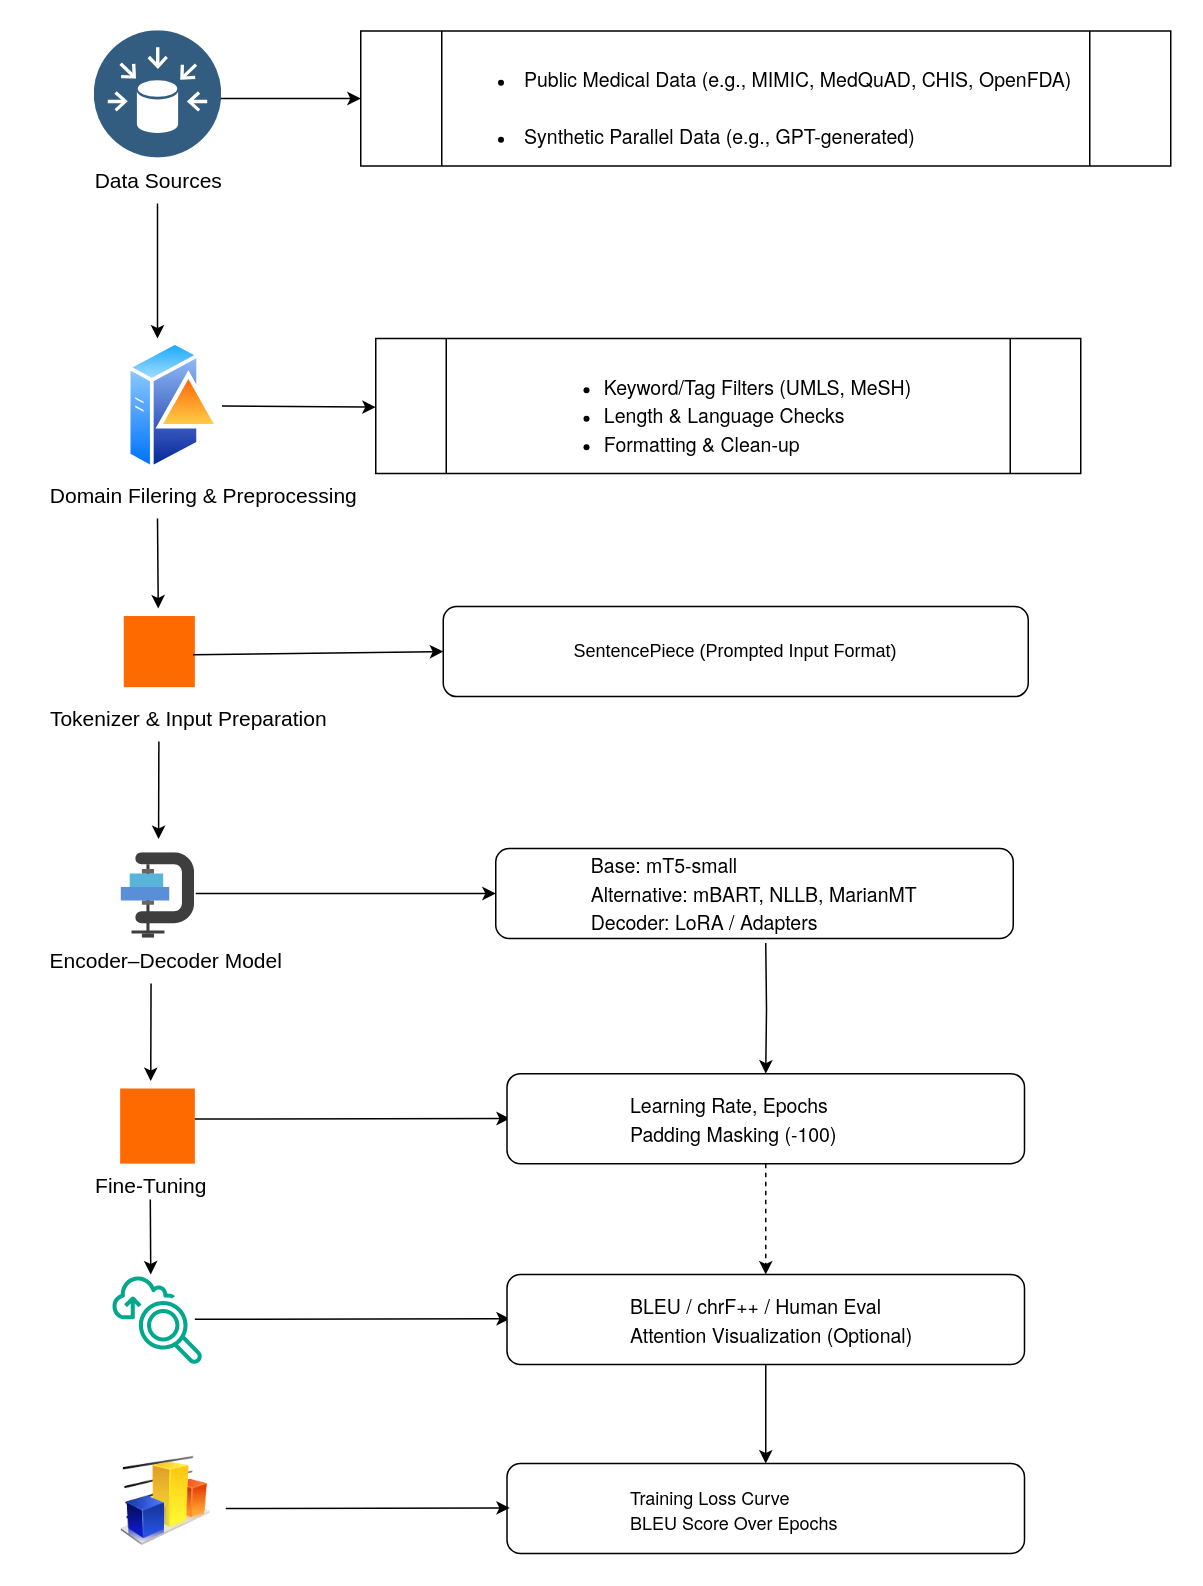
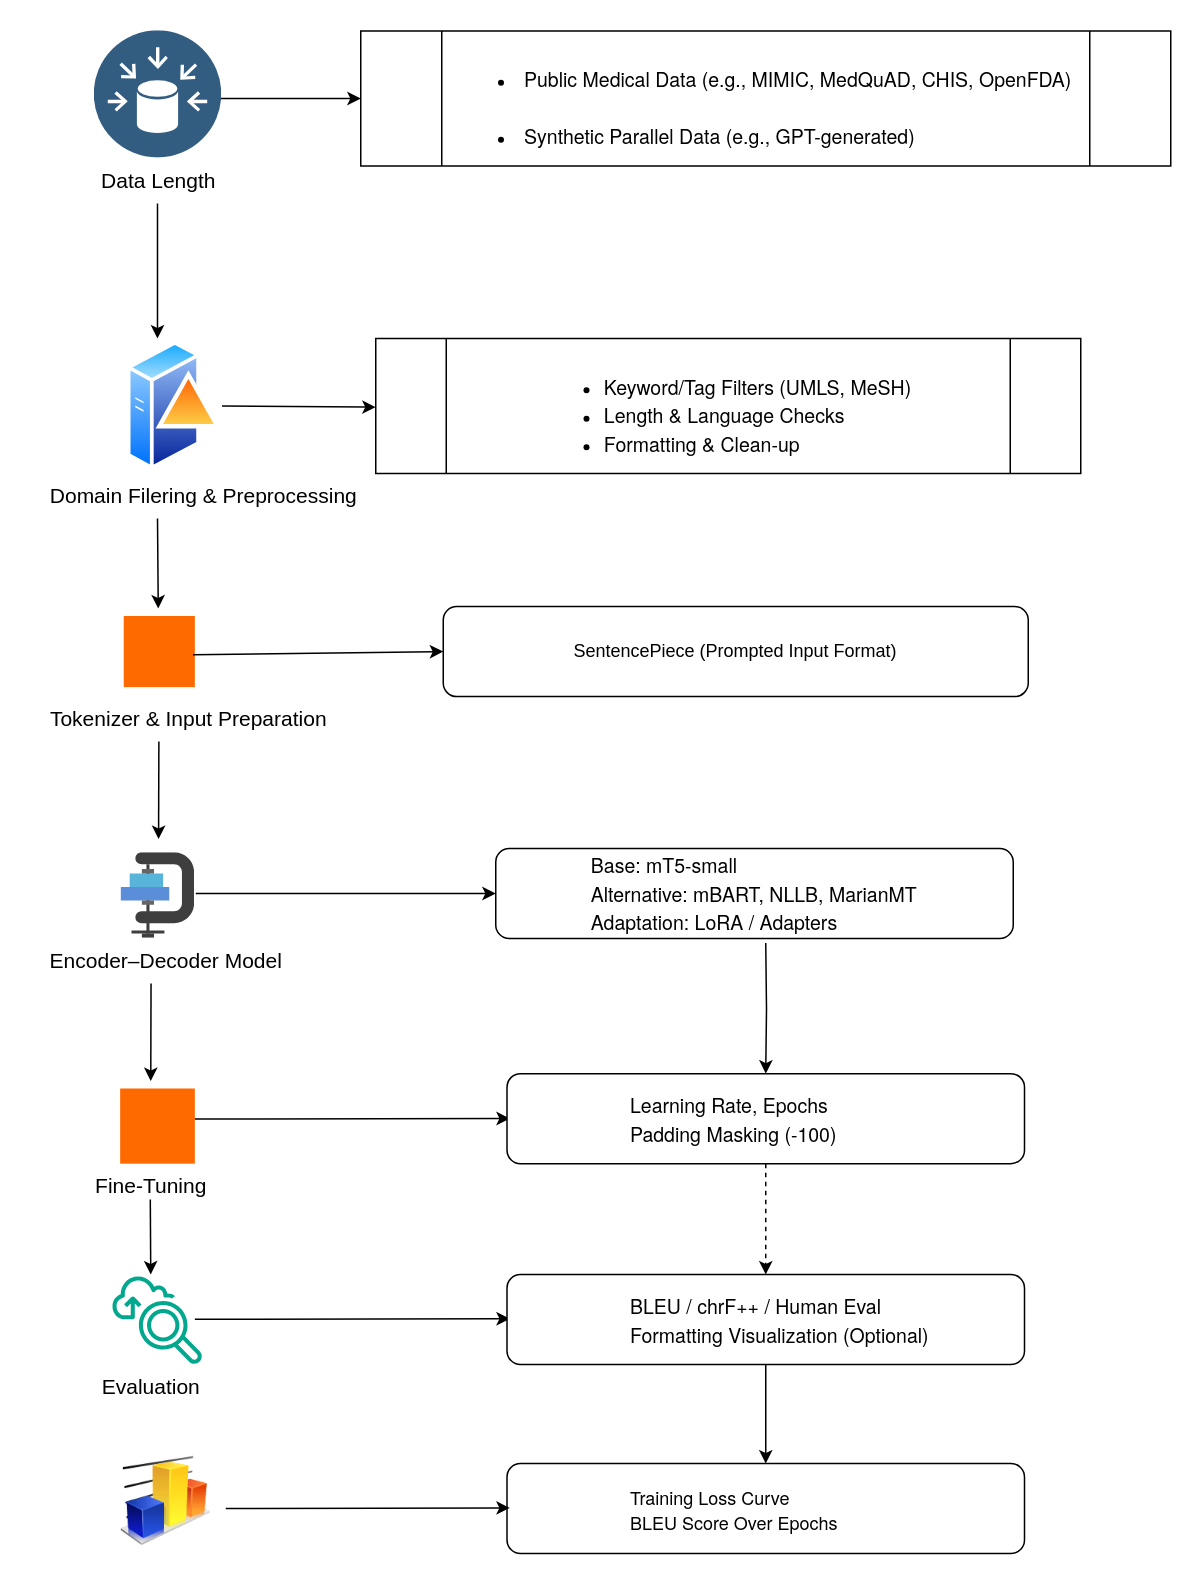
- <mxCell id="7" value="&lt;font style=&quot;font-size: 14px;&quot;&gt;Data Sources&lt;/font&gt;" style="text;html=1;align=center;verticalAlign=middle;resizable=0;points=[];autosize=1;strokeColor=none;fillColor=none;" vertex="1" parent="1"><mxGeometry x="50" y="105" width="110" height="30" as="geometry" /></mxCell>
+ <mxCell id="7" value="&lt;font style=&quot;font-size: 14px;&quot;&gt;Data Length&lt;/font&gt;" style="text;html=1;align=center;verticalAlign=middle;resizable=0;points=[];autosize=1;strokeColor=none;fillColor=none;" vertex="1" parent="1"><mxGeometry x="50" y="105" width="110" height="30" as="geometry" /></mxCell>
- <mxCell id="21" value="&lt;p style=&quot;margin: 0px; font-variant-numeric: normal; font-variant-east-asian: normal; font-variant-alternates: normal; font-size-adjust: none; font-kerning: auto; font-optical-sizing: auto; font-feature-settings: normal; font-variation-settings: normal; font-variant-position: normal; font-variant-emoji: normal; font-stretch: normal; font-size: 13px; line-height: normal; font-family: &amp;quot;Helvetica Neue&amp;quot;; text-align: start;&quot; class=&quot;p1&quot;&gt;Base: mT5-small&lt;/p&gt;&lt;p style=&quot;margin: 0px; font-variant-numeric: normal; font-variant-east-asian: normal; font-variant-alternates: normal; font-size-adjust: none; font-kerning: auto; font-optical-sizing: auto; font-feature-settings: normal; font-variation-settings: normal; font-variant-position: normal; font-variant-emoji: normal; font-stretch: normal; font-size: 13px; line-height: normal; font-family: &amp;quot;Helvetica Neue&amp;quot;; text-align: start;&quot; class=&quot;p1&quot;&gt;Alternative: mBART, NLLB, MarianMT&lt;/p&gt;&lt;p style=&quot;margin: 0px; font-variant-numeric: normal; font-variant-east-asian: normal; font-variant-alternates: normal; font-size-adjust: none; font-kerning: auto; font-optical-sizing: auto; font-feature-settings: normal; font-variation-settings: normal; font-variant-position: normal; font-variant-emoji: normal; font-stretch: normal; font-size: 13px; line-height: normal; font-family: &amp;quot;Helvetica Neue&amp;quot;; text-align: start;&quot; class=&quot;p1&quot;&gt;Decoder: LoRA / Adapters&lt;/p&gt;" style="whiteSpace=wrap;html=1;rounded=1;" vertex="1" parent="1"><mxGeometry x="330" y="565" width="345" height="60" as="geometry" /></mxCell>
+ <mxCell id="21" value="&lt;p style=&quot;margin: 0px; font-variant-numeric: normal; font-variant-east-asian: normal; font-variant-alternates: normal; font-size-adjust: none; font-kerning: auto; font-optical-sizing: auto; font-feature-settings: normal; font-variation-settings: normal; font-variant-position: normal; font-variant-emoji: normal; font-stretch: normal; font-size: 13px; line-height: normal; font-family: &amp;quot;Helvetica Neue&amp;quot;; text-align: start;&quot; class=&quot;p1&quot;&gt;Base: mT5-small&lt;/p&gt;&lt;p style=&quot;margin: 0px; font-variant-numeric: normal; font-variant-east-asian: normal; font-variant-alternates: normal; font-size-adjust: none; font-kerning: auto; font-optical-sizing: auto; font-feature-settings: normal; font-variation-settings: normal; font-variant-position: normal; font-variant-emoji: normal; font-stretch: normal; font-size: 13px; line-height: normal; font-family: &amp;quot;Helvetica Neue&amp;quot;; text-align: start;&quot; class=&quot;p1&quot;&gt;Alternative: mBART, NLLB, MarianMT&lt;/p&gt;&lt;p style=&quot;margin: 0px; font-variant-numeric: normal; font-variant-east-asian: normal; font-variant-alternates: normal; font-size-adjust: none; font-kerning: auto; font-optical-sizing: auto; font-feature-settings: normal; font-variation-settings: normal; font-variant-position: normal; font-variant-emoji: normal; font-stretch: normal; font-size: 13px; line-height: normal; font-family: &amp;quot;Helvetica Neue&amp;quot;; text-align: start;&quot; class=&quot;p1&quot;&gt;Adaptation: LoRA / Adapters&lt;/p&gt;" style="whiteSpace=wrap;html=1;rounded=1;" vertex="1" parent="1"><mxGeometry x="330" y="565" width="345" height="60" as="geometry" /></mxCell>
- <mxCell id="32" value="&lt;blockquote style=&quot;margin: 0 0 0 40px; border: none; padding: 0px;&quot;&gt;&lt;blockquote style=&quot;margin: 0 0 0 40px; border: none; padding: 0px;&quot;&gt;&lt;p style=&quot;margin: 0px; font-variant-numeric: normal; font-variant-east-asian: normal; font-variant-alternates: normal; font-size-adjust: none; font-kerning: auto; font-optical-sizing: auto; font-feature-settings: normal; font-variation-settings: normal; font-variant-position: normal; font-variant-emoji: normal; font-stretch: normal; font-size: 13px; line-height: normal; font-family: &amp;quot;Helvetica Neue&amp;quot;;&quot; class=&quot;p1&quot;&gt;BLEU / chrF++ / Human Eval&lt;/p&gt;&lt;p style=&quot;margin: 0px; font-variant-numeric: normal; font-variant-east-asian: normal; font-variant-alternates: normal; font-size-adjust: none; font-kerning: auto; font-optical-sizing: auto; font-feature-settings: normal; font-variation-settings: normal; font-variant-position: normal; font-variant-emoji: normal; font-stretch: normal; font-size: 13px; line-height: normal; font-family: &amp;quot;Helvetica Neue&amp;quot;;&quot; class=&quot;p1&quot;&gt;Attention Visualization (Optional)&lt;/p&gt;&lt;/blockquote&gt;&lt;/blockquote&gt;" style="whiteSpace=wrap;html=1;rounded=1;align=left;" vertex="1" parent="1"><mxGeometry x="337.5" y="849" width="345" height="60" as="geometry" /></mxCell>
+ <mxCell id="32" value="&lt;blockquote style=&quot;margin: 0 0 0 40px; border: none; padding: 0px;&quot;&gt;&lt;blockquote style=&quot;margin: 0 0 0 40px; border: none; padding: 0px;&quot;&gt;&lt;p style=&quot;margin: 0px; font-variant-numeric: normal; font-variant-east-asian: normal; font-variant-alternates: normal; font-size-adjust: none; font-kerning: auto; font-optical-sizing: auto; font-feature-settings: normal; font-variation-settings: normal; font-variant-position: normal; font-variant-emoji: normal; font-stretch: normal; font-size: 13px; line-height: normal; font-family: &amp;quot;Helvetica Neue&amp;quot;;&quot; class=&quot;p1&quot;&gt;BLEU / chrF++ / Human Eval&lt;/p&gt;&lt;p style=&quot;margin: 0px; font-variant-numeric: normal; font-variant-east-asian: normal; font-variant-alternates: normal; font-size-adjust: none; font-kerning: auto; font-optical-sizing: auto; font-feature-settings: normal; font-variation-settings: normal; font-variant-position: normal; font-variant-emoji: normal; font-stretch: normal; font-size: 13px; line-height: normal; font-family: &amp;quot;Helvetica Neue&amp;quot;;&quot; class=&quot;p1&quot;&gt;Formatting Visualization (Optional)&lt;/p&gt;&lt;/blockquote&gt;&lt;/blockquote&gt;" style="whiteSpace=wrap;html=1;rounded=1;align=left;" vertex="1" parent="1"><mxGeometry x="337.5" y="849" width="345" height="60" as="geometry" /></mxCell>
+ <mxCell id="34" value="&lt;font style=&quot;font-size: 14px;&quot;&gt;Evaluation&lt;/font&gt;" style="text;html=1;align=center;verticalAlign=middle;resizable=0;points=[];autosize=1;strokeColor=none;fillColor=none;" vertex="1" parent="1"><mxGeometry x="55" y="909" width="90" height="30" as="geometry" /></mxCell>
